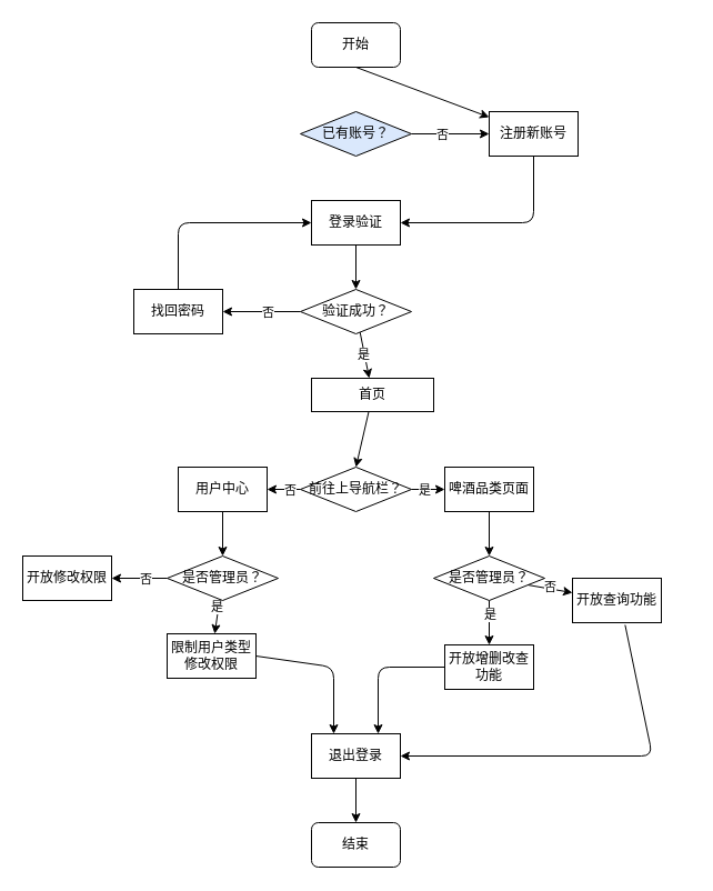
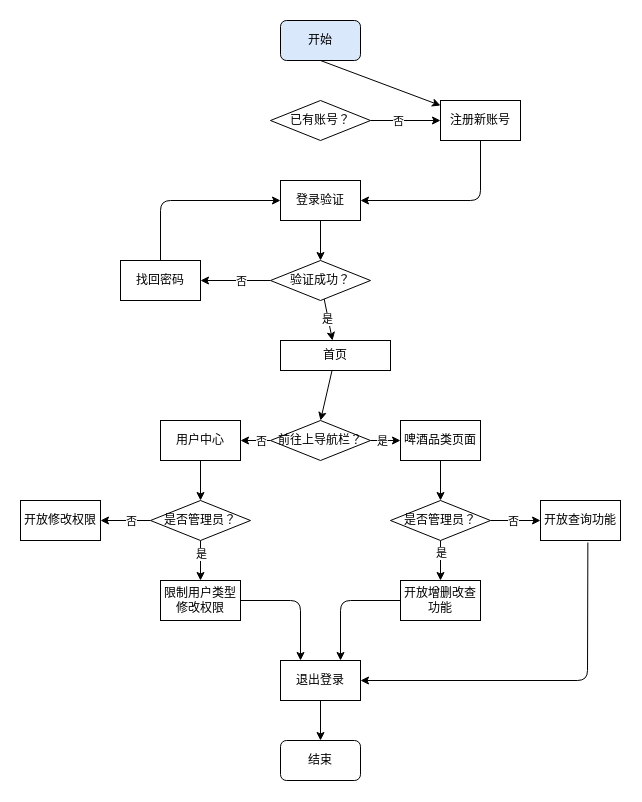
- <mxCell id="2" value="开始" style="rounded=1;whiteSpace=wrap;html=1;" parent="1" vertex="1"><mxGeometry x="280" y="20" width="80" height="40" as="geometry" /></mxCell>
+ <mxCell id="2" value="开始" style="rounded=1;whiteSpace=wrap;html=1;fillColor=#dae8fc;" parent="1" vertex="1"><mxGeometry x="280" y="20" width="80" height="40" as="geometry" /></mxCell>
- <mxCell id="7" value="已有账号？" style="rhombus;whiteSpace=wrap;html=1;fillColor=#dae8fc;" parent="1" vertex="1"><mxGeometry x="270" y="100" width="100" height="40" as="geometry" /></mxCell>
+ <mxCell id="7" value="已有账号？" style="rhombus;whiteSpace=wrap;html=1;" parent="1" vertex="1"><mxGeometry x="270" y="100" width="100" height="40" as="geometry" /></mxCell>
- <mxCell id="27" value="开放查询功能" style="rounded=0;whiteSpace=wrap;html=1;" vertex="1" parent="1"><mxGeometry x="515" y="520" width="80" height="40" as="geometry" /></mxCell>
+ <mxCell id="27" value="开放查询功能" style="rounded=0;whiteSpace=wrap;html=1;" vertex="1" parent="1"><mxGeometry x="540" y="500" width="80" height="40" as="geometry" /></mxCell>
- <mxCell id="42" value="限制用户类型修改权限" style="rounded=0;whiteSpace=wrap;html=1;" vertex="1" parent="1"><mxGeometry x="150" y="570" width="80" height="40" as="geometry" /></mxCell>
+ <mxCell id="42" value="限制用户类型修改权限" style="rounded=0;whiteSpace=wrap;html=1;" vertex="1" parent="1"><mxGeometry x="160" y="580" width="80" height="40" as="geometry" /></mxCell>
